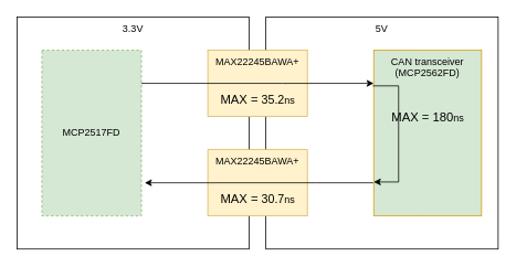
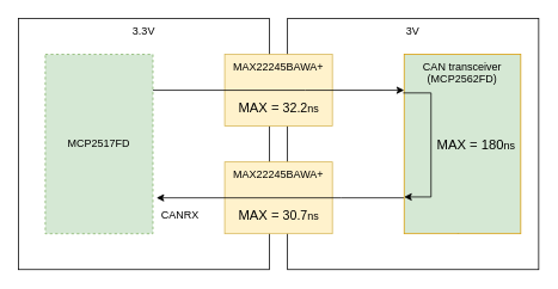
- <mxCell id="3" value="5V" style="rounded=0;whiteSpace=wrap;html=1;glass=0;align=center;verticalAlign=top;" vertex="1" parent="1"><mxGeometry x="320" y="20" width="280" height="280" as="geometry" /></mxCell>
+ <mxCell id="3" value="3V" style="rounded=0;whiteSpace=wrap;html=1;glass=0;align=center;verticalAlign=top;" vertex="1" parent="1"><mxGeometry x="320" y="20" width="280" height="280" as="geometry" /></mxCell>
- <mxCell id="14" value="&lt;div&gt;&lt;span class=&quot;markedContent&quot; id=&quot;page51R_mcid96&quot;&gt;&lt;span style=&quot;left: 648.978px ; top: 398.687px ; font-size: 15px ; font-family: sans-serif ; transform: scalex(1.039)&quot; dir=&quot;ltr&quot;&gt;MAX =&lt;/span&gt;&lt;/span&gt;&lt;span class=&quot;markedContent&quot; id=&quot;page8R_mcid149&quot;&gt;&lt;span style=&quot;left: 808.167px ; top: 910.194px ; font-size: 14.2px ; font-family: sans-serif ; transform: scalex(0.988)&quot; dir=&quot;ltr&quot;&gt; 35.2&lt;/span&gt;&lt;/span&gt;&lt;span class=&quot;markedContent&quot; id=&quot;page51R_mcid97&quot;&gt;&lt;span style=&quot;left: 673.917px ; top: 398.687px ; font-size: 15px ; font-family: sans-serif&quot; dir=&quot;ltr&quot;&gt;&lt;/span&gt;&lt;/span&gt;ns&lt;/div&gt;" style="text;html=1;align=center;verticalAlign=middle;resizable=0;points=[];autosize=1;strokeColor=none;fillColor=none;" vertex="1" parent="1"><mxGeometry x="260" y="110" width="100" height="20" as="geometry" /></mxCell>
+ <mxCell id="14" value="&lt;div&gt;&lt;span class=&quot;markedContent&quot; id=&quot;page51R_mcid96&quot;&gt;&lt;span style=&quot;left: 648.978px ; top: 398.687px ; font-size: 15px ; font-family: sans-serif ; transform: scalex(1.039)&quot; dir=&quot;ltr&quot;&gt;MAX =&lt;/span&gt;&lt;/span&gt;&lt;span class=&quot;markedContent&quot; id=&quot;page8R_mcid149&quot;&gt;&lt;span style=&quot;left: 808.167px ; top: 910.194px ; font-size: 14.2px ; font-family: sans-serif ; transform: scalex(0.988)&quot; dir=&quot;ltr&quot;&gt; 32.2&lt;/span&gt;&lt;/span&gt;&lt;span class=&quot;markedContent&quot; id=&quot;page51R_mcid97&quot;&gt;&lt;span style=&quot;left: 673.917px ; top: 398.687px ; font-size: 15px ; font-family: sans-serif&quot; dir=&quot;ltr&quot;&gt;&lt;/span&gt;&lt;/span&gt;ns&lt;/div&gt;" style="text;html=1;align=center;verticalAlign=middle;resizable=0;points=[];autosize=1;strokeColor=none;fillColor=none;" vertex="1" parent="1"><mxGeometry x="260" y="110" width="100" height="20" as="geometry" /></mxCell>
- <mxCell id="13" value="&lt;div&gt;&lt;span class=&quot;markedContent&quot; id=&quot;page51R_mcid96&quot;&gt;&lt;span style=&quot;left: 648.978px ; top: 398.687px ; font-size: 15px ; font-family: sans-serif ; transform: scalex(1.039)&quot; dir=&quot;ltr&quot;&gt;MAX = 180&lt;/span&gt;&lt;/span&gt;&lt;span class=&quot;markedContent&quot; id=&quot;page51R_mcid97&quot;&gt;&lt;span style=&quot;left: 673.917px ; top: 398.687px ; font-size: 15px ; font-family: sans-serif&quot; dir=&quot;ltr&quot;&gt;&lt;/span&gt;&lt;/span&gt;ns&lt;/div&gt;" style="text;html=1;align=center;verticalAlign=middle;resizable=0;points=[];autosize=1;strokeColor=none;fillColor=none;" vertex="1" parent="1"><mxGeometry x="465" y="130" width="100" height="20" as="geometry" /></mxCell>
+ <mxCell id="13" value="&lt;div&gt;&lt;span class=&quot;markedContent&quot; id=&quot;page51R_mcid96&quot;&gt;&lt;span style=&quot;left: 648.978px ; top: 398.687px ; font-size: 15px ; font-family: sans-serif ; transform: scalex(1.039)&quot; dir=&quot;ltr&quot;&gt;MAX = 180&lt;/span&gt;&lt;/span&gt;&lt;span class=&quot;markedContent&quot; id=&quot;page51R_mcid97&quot;&gt;&lt;span style=&quot;left: 673.917px ; top: 398.687px ; font-size: 15px ; font-family: sans-serif&quot; dir=&quot;ltr&quot;&gt;&lt;/span&gt;&lt;/span&gt;ns&lt;/div&gt;" style="text;html=1;align=center;verticalAlign=middle;resizable=0;points=[];autosize=1;strokeColor=none;fillColor=none;" vertex="1" parent="1"><mxGeometry x="480" y="150" width="100" height="20" as="geometry" /></mxCell>
+ <mxCell id="12" value="&lt;div&gt;CANRX&lt;/div&gt;" style="text;html=1;align=center;verticalAlign=middle;resizable=0;points=[];autosize=1;strokeColor=none;fillColor=none;" vertex="1" parent="1"><mxGeometry x="170" y="230" width="60" height="20" as="geometry" /></mxCell>
